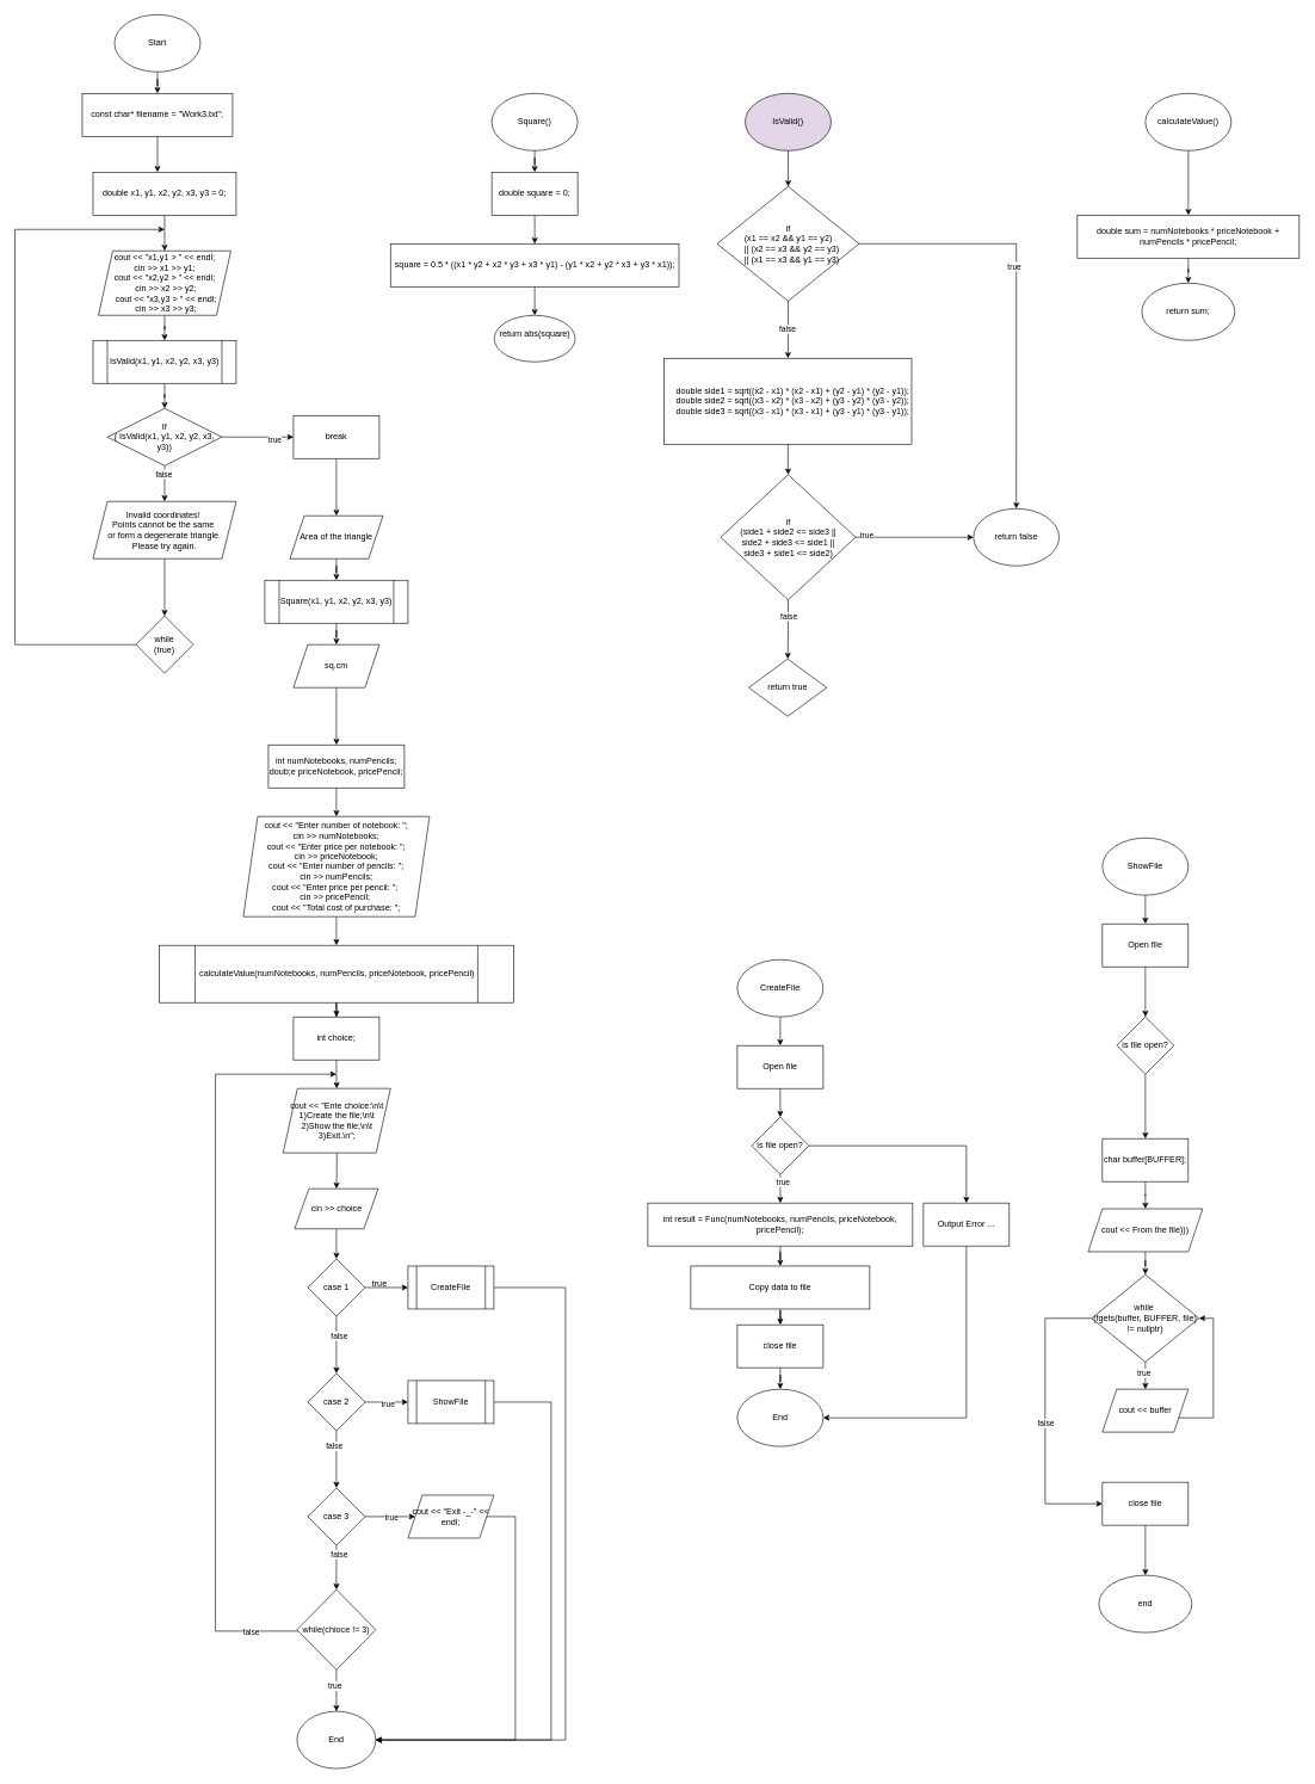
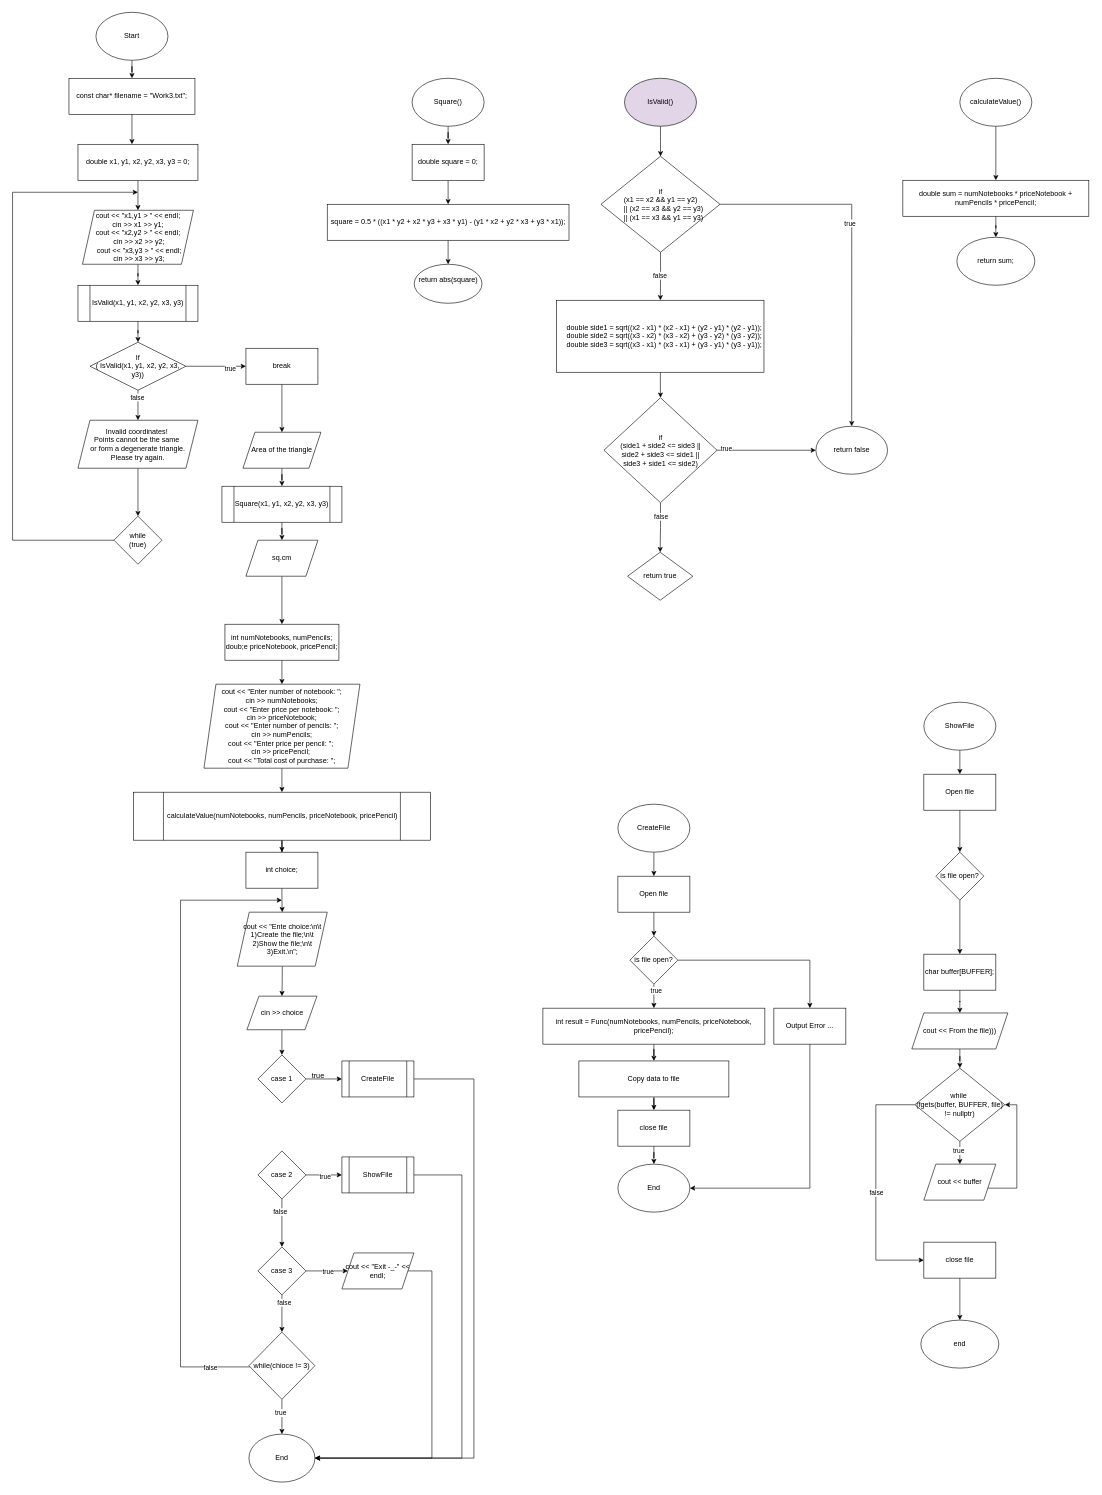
- <mxCell id="71" value="" style="edgeStyle=orthogonalEdgeStyle;rounded=0;orthogonalLoop=1;jettySize=auto;html=1;" edge="1" parent="1" source="73" target="80"><mxGeometry relative="1" as="geometry" /></mxCell>
- <mxCell id="72" value="false" style="edgeLabel;html=1;align=center;verticalAlign=middle;resizable=0;points=[];" vertex="1" connectable="0" parent="71"><mxGeometry x="-0.336" y="4" relative="1" as="geometry"><mxPoint as="offset" /></mxGeometry></mxCell>
